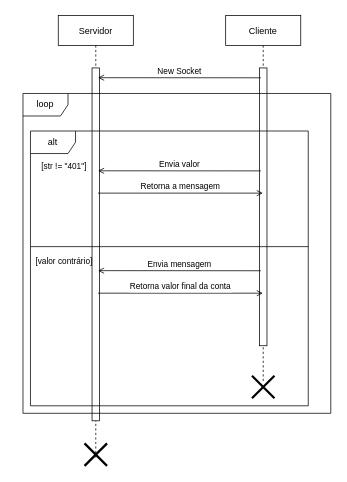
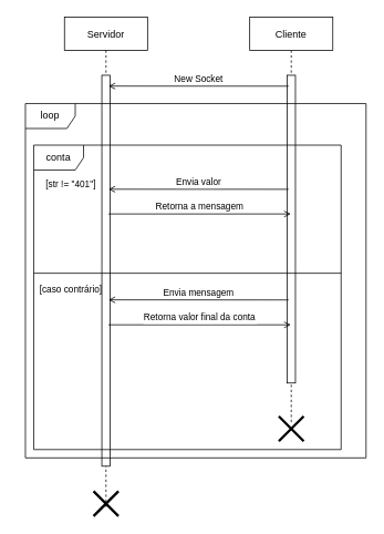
- <mxCell id="15" value="alt" style="shape=umlFrame;whiteSpace=wrap;html=1;" parent="14" vertex="1"><mxGeometry x="40" y="174" width="370" height="366" as="geometry" /></mxCell>
+ <mxCell id="15" value="conta" style="shape=umlFrame;whiteSpace=wrap;html=1;" parent="14" vertex="1"><mxGeometry x="40" y="174" width="370" height="366" as="geometry" /></mxCell>
- <mxCell id="18" value="&lt;font style=&quot;font-size: 11px;&quot;&gt;[valor contrário]&lt;/font&gt;" style="text;html=1;strokeColor=none;fillColor=none;align=center;verticalAlign=middle;whiteSpace=wrap;rounded=0;" parent="14" vertex="1"><mxGeometry x="20" y="332" width="130" height="30" as="geometry" /></mxCell>
+ <mxCell id="18" value="&lt;font style=&quot;font-size: 11px;&quot;&gt;[caso contrário]&lt;/font&gt;" style="text;html=1;strokeColor=none;fillColor=none;align=center;verticalAlign=middle;whiteSpace=wrap;rounded=0;" parent="14" vertex="1"><mxGeometry x="20" y="332" width="130" height="30" as="geometry" /></mxCell>
